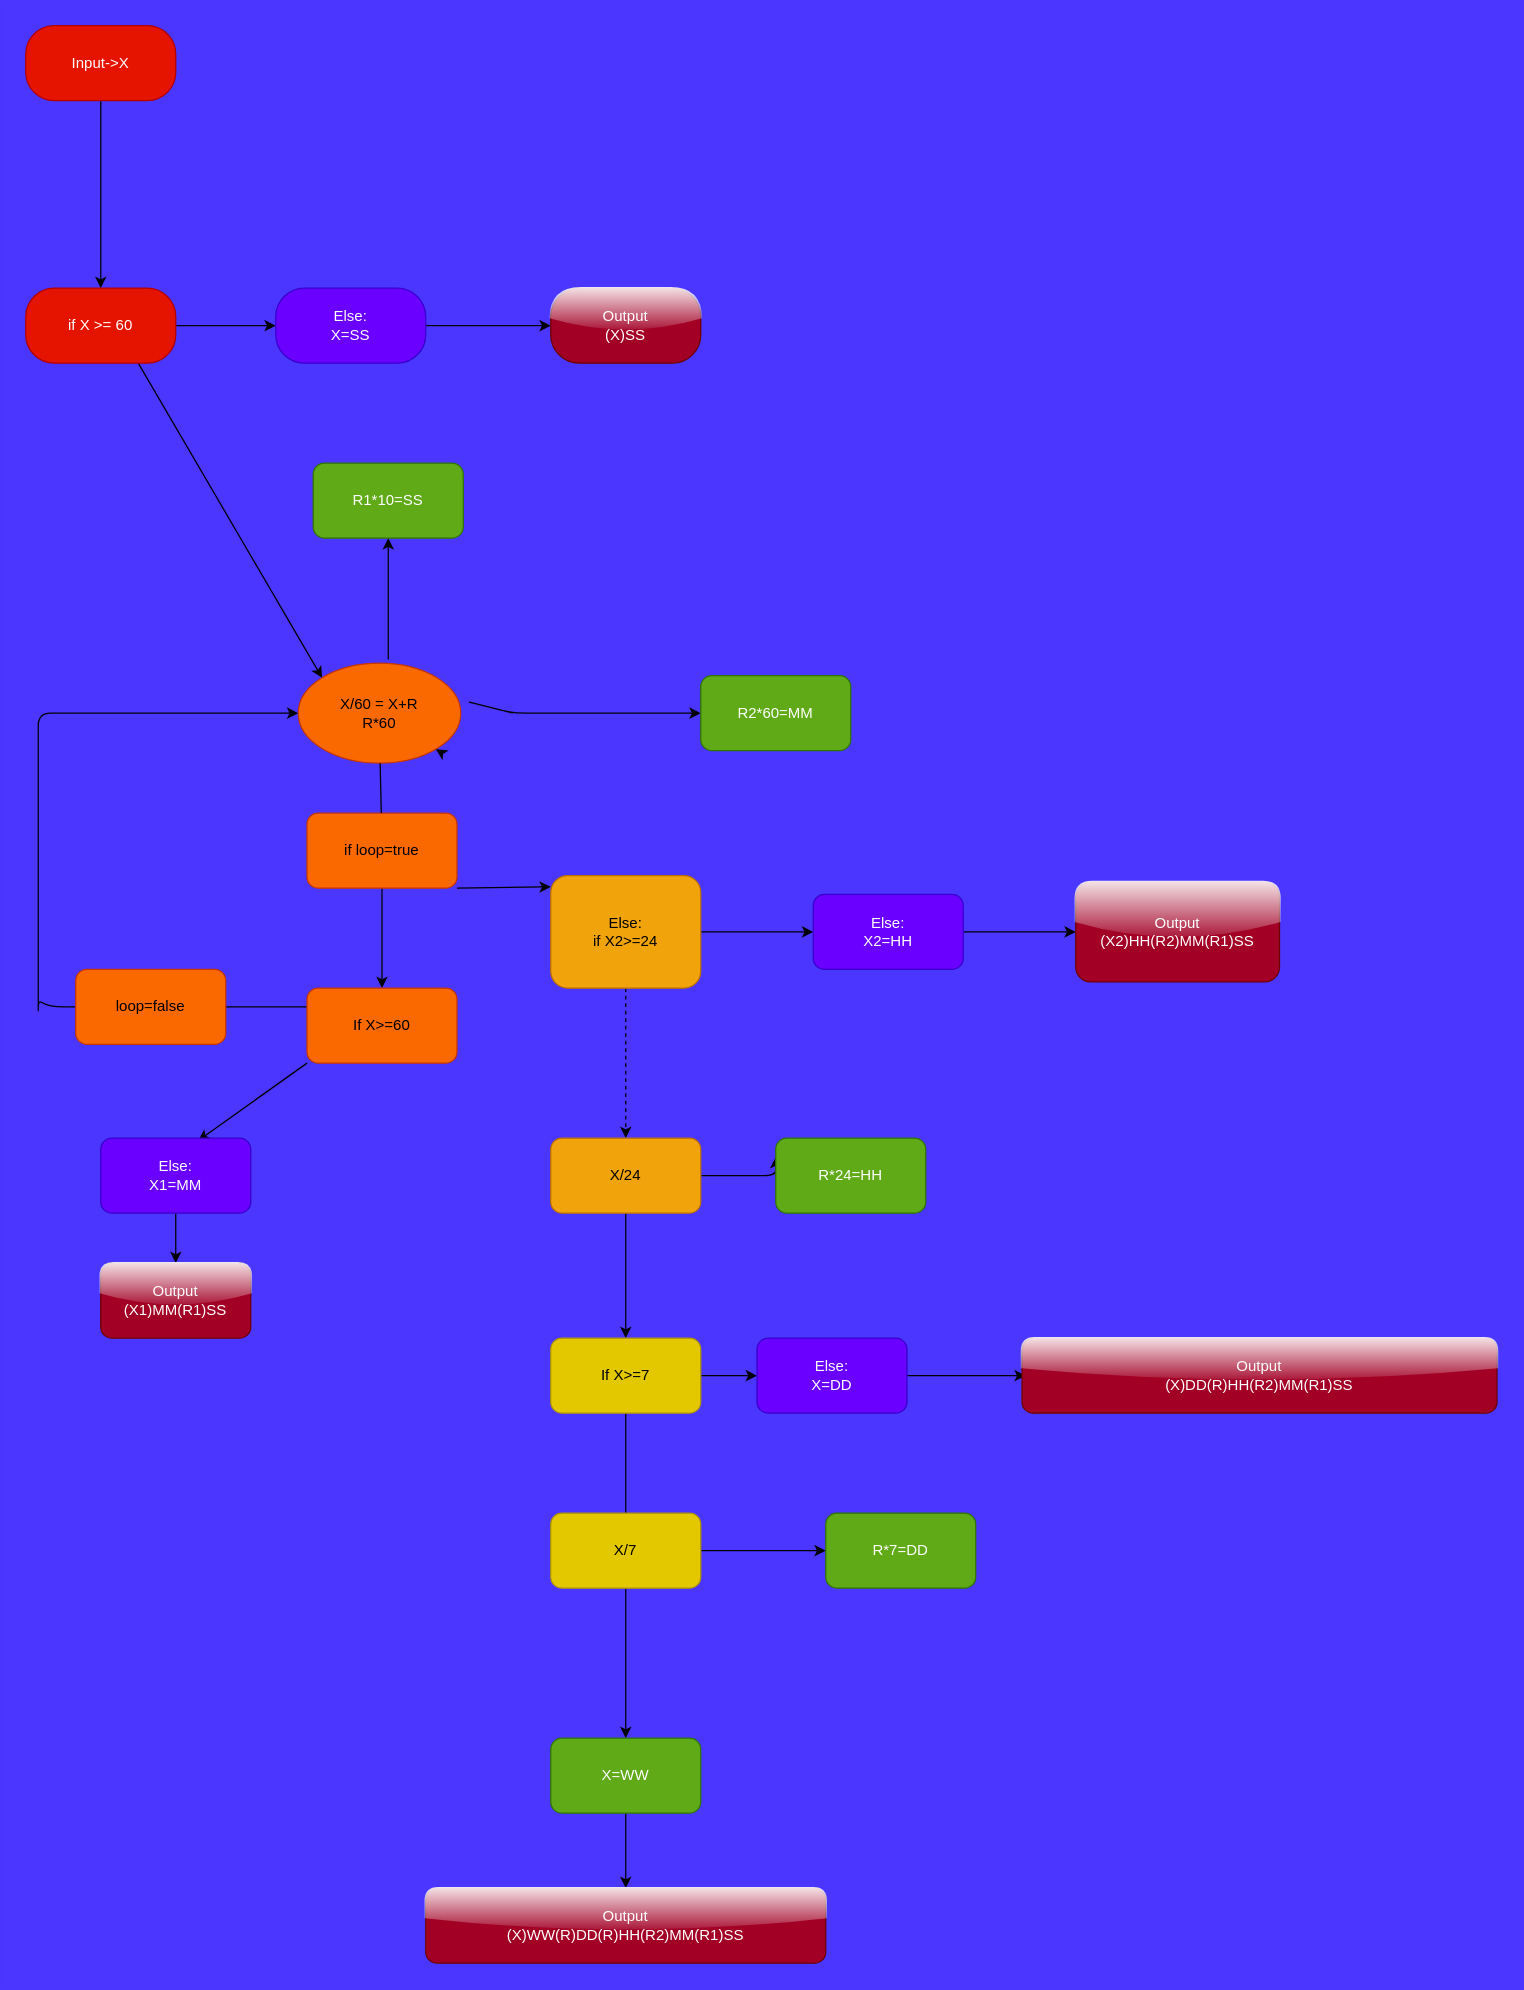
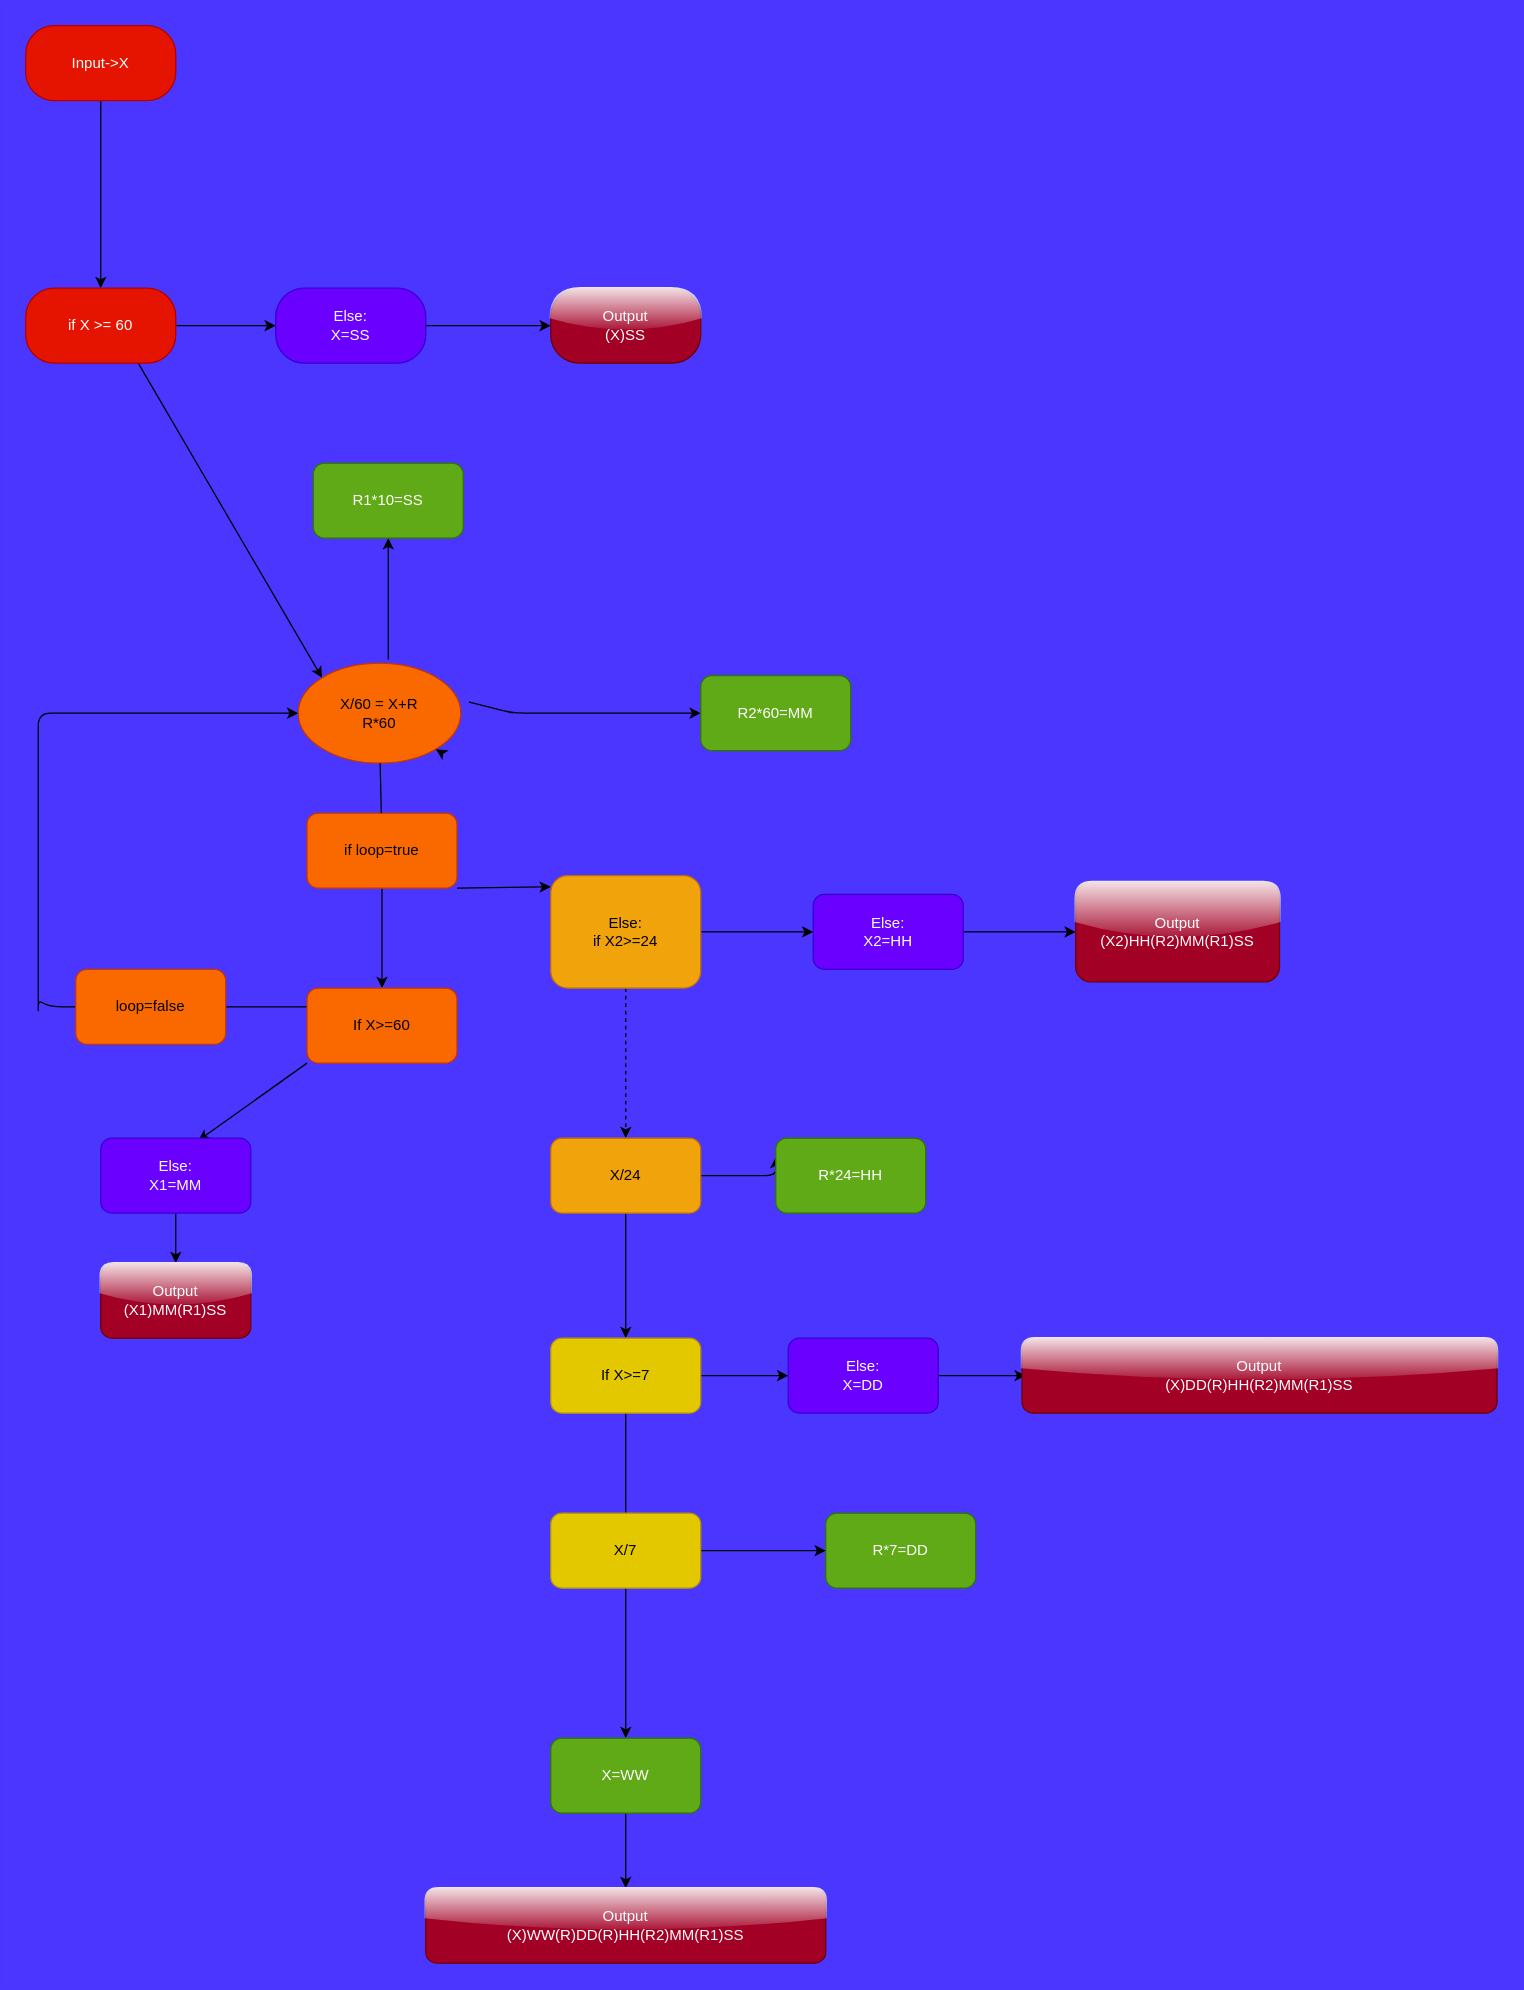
- <mxCell id="39" value="Else:&lt;br&gt;X=DD" style="rounded=1;whiteSpace=wrap;html=1;fillColor=#6a00ff;fontColor=#ffffff;strokeColor=#3700CC;" parent="1" vertex="1"><mxGeometry x="605" y="1070" width="120" height="60" as="geometry" /></mxCell>
+ <mxCell id="39" value="Else:&lt;br&gt;X=DD" style="rounded=1;whiteSpace=wrap;html=1;fillColor=#6a00ff;fontColor=#ffffff;strokeColor=#3700CC;" parent="1" vertex="1"><mxGeometry x="630" y="1070" width="120" height="60" as="geometry" /></mxCell>
